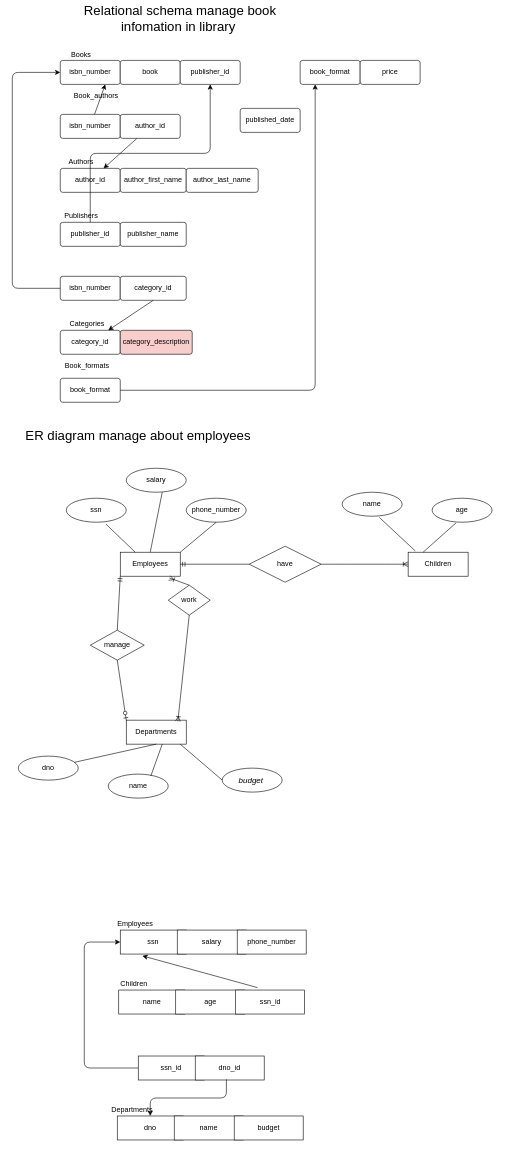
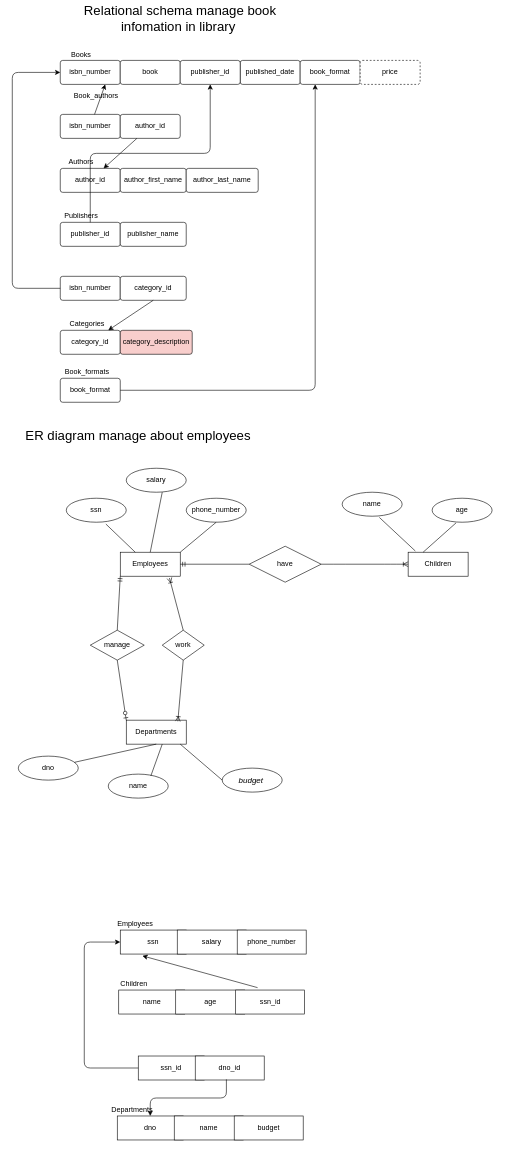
- <mxCell id="9" value="price" style="rounded=1;arcSize=10;whiteSpace=wrap;html=1;align=center;" vertex="1" parent="1"><mxGeometry x="600" y="100" width="100" height="40" as="geometry" /></mxCell>
+ <mxCell id="9" value="price" style="rounded=1;arcSize=10;whiteSpace=wrap;html=1;align=center;dashed=1;" vertex="1" parent="1"><mxGeometry x="600" y="100" width="100" height="40" as="geometry" /></mxCell>
- <mxCell id="4" value="published_date" style="rounded=1;arcSize=10;whiteSpace=wrap;html=1;align=center;" vertex="1" parent="1"><mxGeometry x="400" y="180" width="100" height="40" as="geometry" /></mxCell>
+ <mxCell id="4" value="published_date" style="rounded=1;arcSize=10;whiteSpace=wrap;html=1;align=center;" vertex="1" parent="1"><mxGeometry x="400" y="100" width="100" height="40" as="geometry" /></mxCell>
- <mxCell id="26" value="Book_formats" style="text;html=1;strokeColor=none;fillColor=none;align=center;verticalAlign=middle;whiteSpace=wrap;rounded=0;" vertex="1" parent="1"><mxGeometry x="110" y="600" width="70" height="20" as="geometry" /></mxCell>
+ <mxCell id="26" value="Book_formats" style="text;html=1;strokeColor=none;fillColor=none;align=center;verticalAlign=middle;whiteSpace=wrap;rounded=0;" vertex="1" parent="1"><mxGeometry x="110" y="610" width="70" height="20" as="geometry" /></mxCell>
- <mxCell id="40" value="work" style="shape=rhombus;perimeter=rhombusPerimeter;whiteSpace=wrap;html=1;align=center;" vertex="1" parent="1"><mxGeometry x="280" y="975" width="70" height="50" as="geometry" /></mxCell>
+ <mxCell id="40" value="work" style="shape=rhombus;perimeter=rhombusPerimeter;whiteSpace=wrap;html=1;align=center;" vertex="1" parent="1"><mxGeometry x="270" y="1050" width="70" height="50" as="geometry" /></mxCell>
